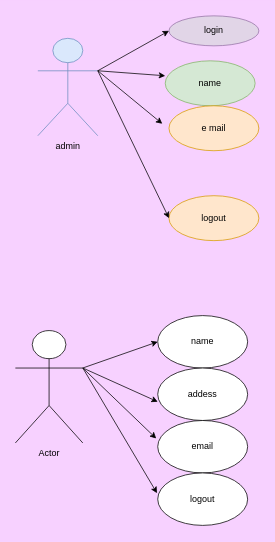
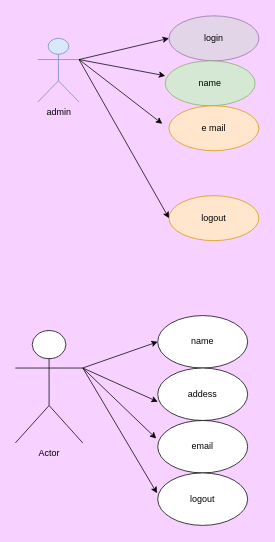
- <mxCell id="3" value="login" style="ellipse;whiteSpace=wrap;html=1;fillColor=#e1d5e7;strokeColor=#9673a6;" vertex="1" parent="1"><mxGeometry x="225" y="20" width="120" height="40" as="geometry" /></mxCell>
+ <mxCell id="3" value="login" style="ellipse;whiteSpace=wrap;html=1;fillColor=#e1d5e7;strokeColor=#9673a6;" vertex="1" parent="1"><mxGeometry x="225" y="20" width="120" height="60" as="geometry" /></mxCell>
- <mxCell id="2" value="admin&lt;div&gt;&lt;br&gt;&lt;/div&gt;" style="shape=umlActor;verticalLabelPosition=bottom;verticalAlign=top;html=1;outlineConnect=0;fillColor=#dae8fc;strokeColor=#6c8ebf;" vertex="1" parent="1"><mxGeometry x="50" y="50" width="80" height="130" as="geometry" /></mxCell>
+ <mxCell id="2" value="admin&lt;div&gt;&lt;br&gt;&lt;/div&gt;" style="shape=umlActor;verticalLabelPosition=bottom;verticalAlign=top;html=1;outlineConnect=0;fillColor=#dae8fc;strokeColor=#6c8ebf;" vertex="1" parent="1"><mxGeometry x="50" y="50" width="55" height="85" as="geometry" /></mxCell>
